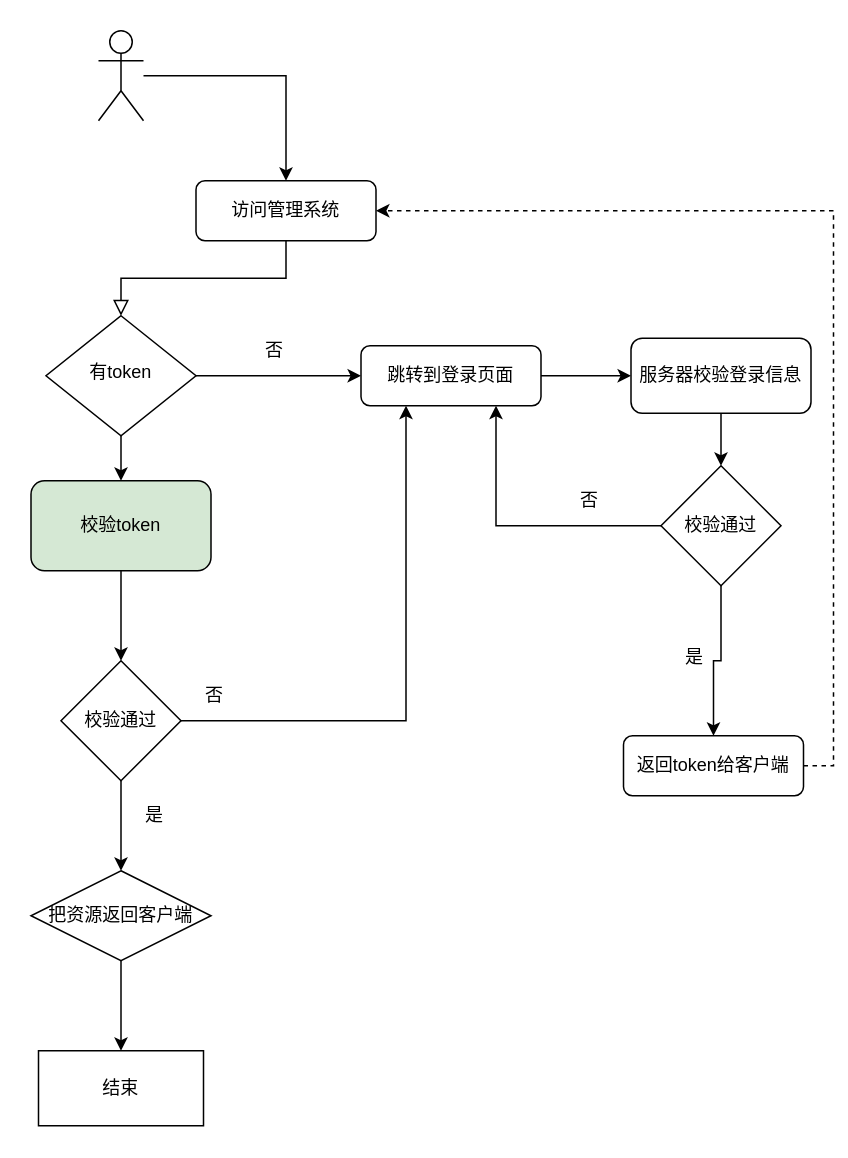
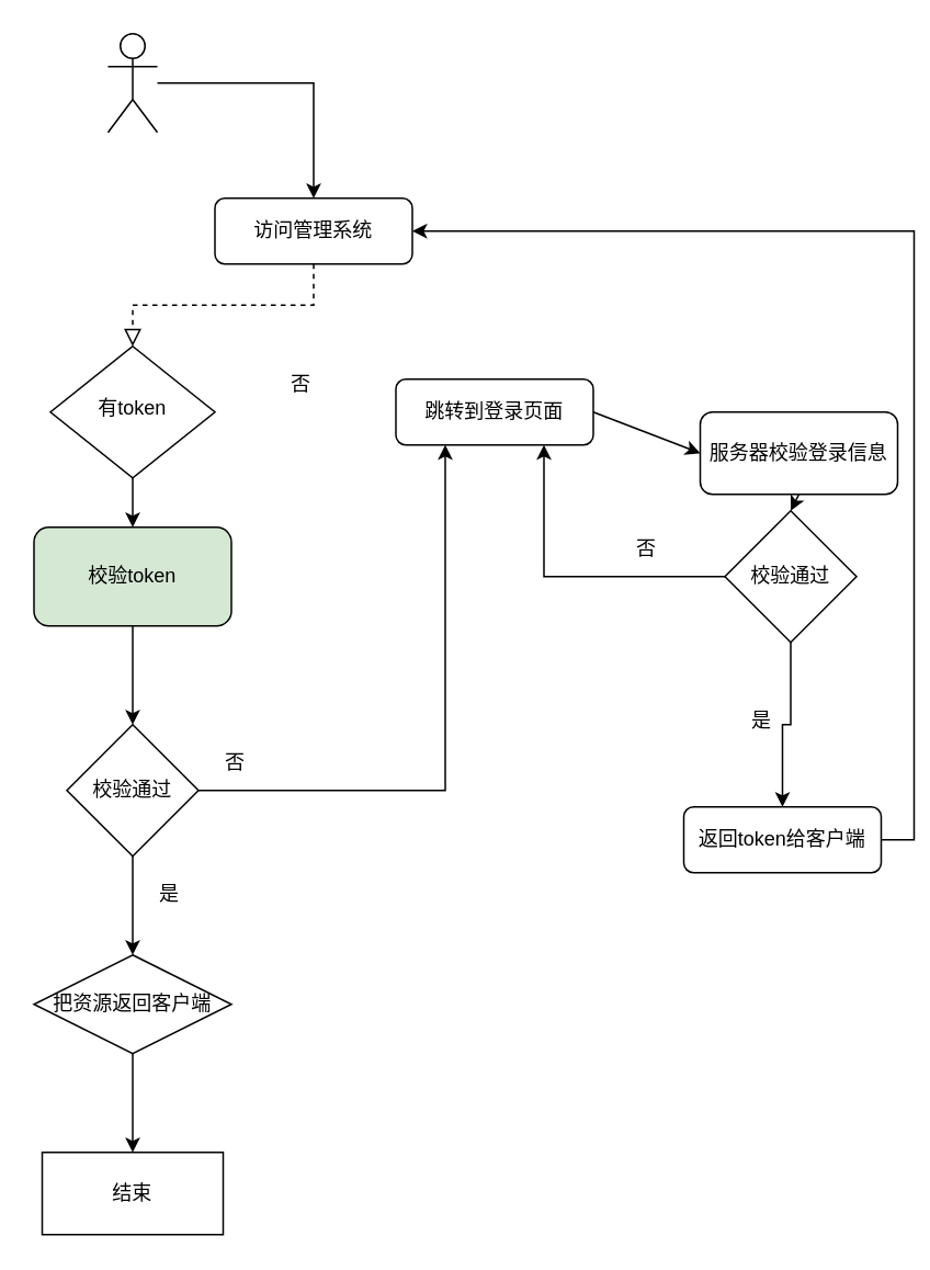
- <mxCell id="2" value="" style="rounded=0;html=1;jettySize=auto;orthogonalLoop=1;fontSize=11;endArrow=block;endFill=0;endSize=8;strokeWidth=1;shadow=0;labelBackgroundColor=none;edgeStyle=orthogonalEdgeStyle;" parent="1" source="3" target="6" edge="1"><mxGeometry relative="1" as="geometry" /></mxCell>
+ <mxCell id="2" value="" style="rounded=0;html=1;jettySize=auto;orthogonalLoop=1;fontSize=11;endArrow=block;endFill=0;endSize=8;strokeWidth=1;shadow=0;labelBackgroundColor=none;edgeStyle=orthogonalEdgeStyle;dashed=1;" parent="1" source="3" target="6" edge="1"><mxGeometry relative="1" as="geometry" /></mxCell>
- <mxCell id="9" style="edgeStyle=orthogonalEdgeStyle;rounded=0;orthogonalLoop=1;jettySize=auto;html=1;exitX=1;exitY=0.5;exitDx=0;exitDy=0;entryX=1;entryY=0.5;entryDx=0;entryDy=0;dashed=1;" edge="1" parent="1" source="10" target="3"><mxGeometry relative="1" as="geometry" /></mxCell>
+ <mxCell id="9" style="edgeStyle=orthogonalEdgeStyle;rounded=0;orthogonalLoop=1;jettySize=auto;html=1;exitX=1;exitY=0.5;exitDx=0;exitDy=0;entryX=1;entryY=0.5;entryDx=0;entryDy=0;" edge="1" parent="1" source="10" target="3"><mxGeometry relative="1" as="geometry" /></mxCell>
- <mxCell id="5" style="edgeStyle=none;rounded=0;orthogonalLoop=1;jettySize=auto;html=1;exitX=1;exitY=0.5;exitDx=0;exitDy=0;entryX=0;entryY=0.5;entryDx=0;entryDy=0;" edge="1" parent="1" source="6" target="8"><mxGeometry relative="1" as="geometry" /></mxCell>
- <mxCell id="24" value="服务器校验登录信息" style="rounded=1;whiteSpace=wrap;html=1;" vertex="1" parent="1"><mxGeometry x="420" y="225" width="120" height="50" as="geometry" /></mxCell>
+ <mxCell id="24" value="服务器校验登录信息" style="rounded=1;whiteSpace=wrap;html=1;" vertex="1" parent="1"><mxGeometry x="425" y="250" width="120" height="50" as="geometry" /></mxCell>
